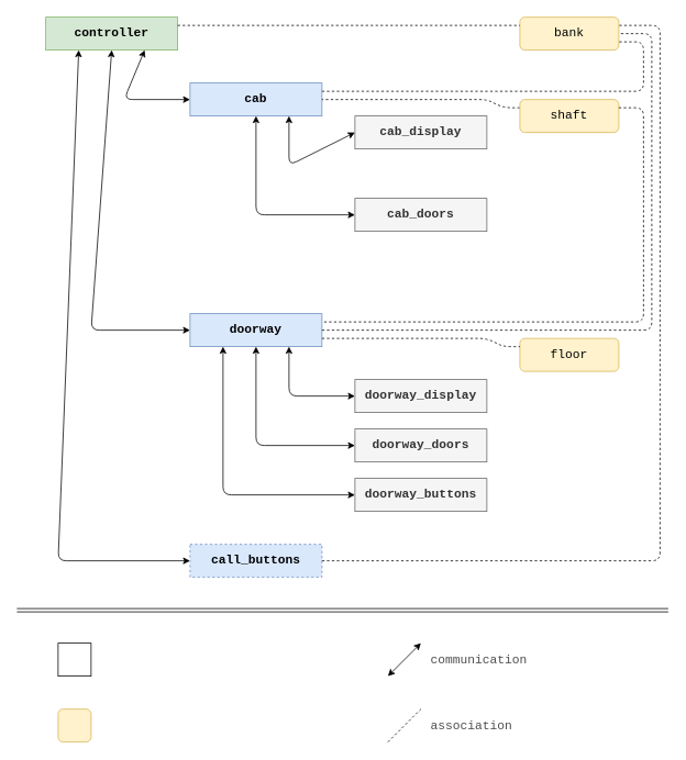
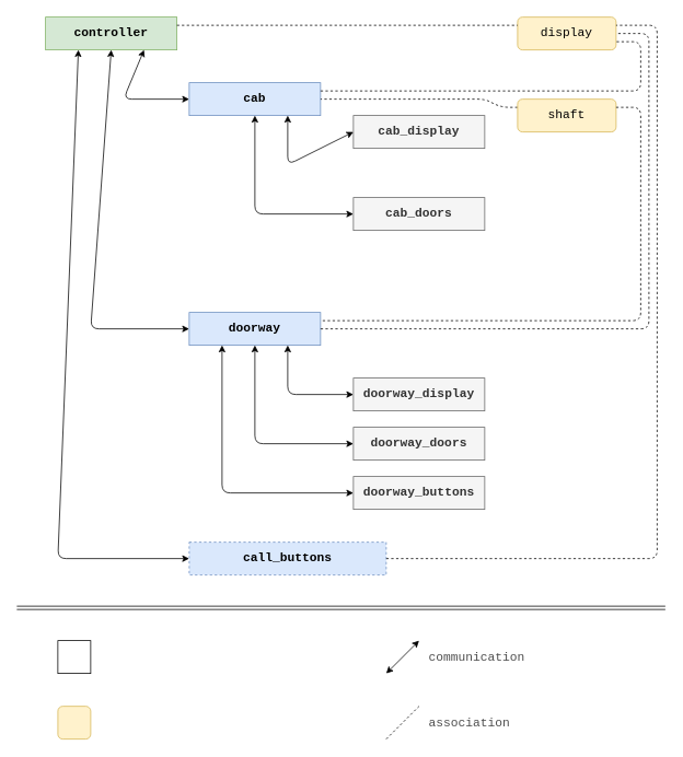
- <mxCell id="16" value="&lt;div&gt;bank&lt;/div&gt;" style="rounded=1;whiteSpace=wrap;html=1;fontFamily=Courier New;fontSize=15;fillColor=#fff2cc;strokeColor=#d6b656;" parent="1" vertex="1"><mxGeometry x="630" y="20" width="120" height="40" as="geometry" /></mxCell>
+ <mxCell id="16" value="&lt;div&gt;display&lt;/div&gt;" style="rounded=1;whiteSpace=wrap;html=1;fontFamily=Courier New;fontSize=15;fillColor=#fff2cc;strokeColor=#d6b656;" parent="1" vertex="1"><mxGeometry x="630" y="20" width="120" height="40" as="geometry" /></mxCell>
- <mxCell id="25" value="" style="endArrow=none;dashed=1;html=1;strokeColor=#000000;fontFamily=Courier New;fontSize=15;exitX=1;exitY=0.75;exitDx=0;exitDy=0;entryX=0;entryY=0.25;entryDx=0;entryDy=0;" parent="1" source="4" target="17" edge="1"><mxGeometry width="50" height="50" relative="1" as="geometry"><mxPoint x="30" y="810" as="sourcePoint" /><mxPoint x="620" y="430" as="targetPoint" /><Array as="points"><mxPoint x="590" y="410" /><mxPoint x="610" y="420" /></Array></mxGeometry></mxCell>
- <mxCell id="17" value="&lt;div&gt;floor&lt;/div&gt;" style="rounded=1;whiteSpace=wrap;html=1;fontFamily=Courier New;fontSize=15;fillColor=#fff2cc;strokeColor=#d6b656;" parent="1" vertex="1"><mxGeometry x="630" y="410" width="120" height="40" as="geometry" /></mxCell>
- <mxCell id="15" value="&lt;div&gt;call_buttons&lt;/div&gt;" style="rounded=0;whiteSpace=wrap;html=1;fontFamily=Courier New;fontSize=15;fontStyle=1;dashed=1;fillColor=#dae8fc;strokeColor=#6c8ebf;" parent="1" vertex="1"><mxGeometry x="230" y="660" width="160" height="40" as="geometry" /></mxCell>
+ <mxCell id="15" value="&lt;div&gt;call_buttons&lt;/div&gt;" style="rounded=0;whiteSpace=wrap;html=1;fontFamily=Courier New;fontSize=15;fontStyle=1;dashed=1;fillColor=#dae8fc;strokeColor=#6c8ebf;" parent="1" vertex="1"><mxGeometry x="230" y="660" width="240" height="40" as="geometry" /></mxCell>
